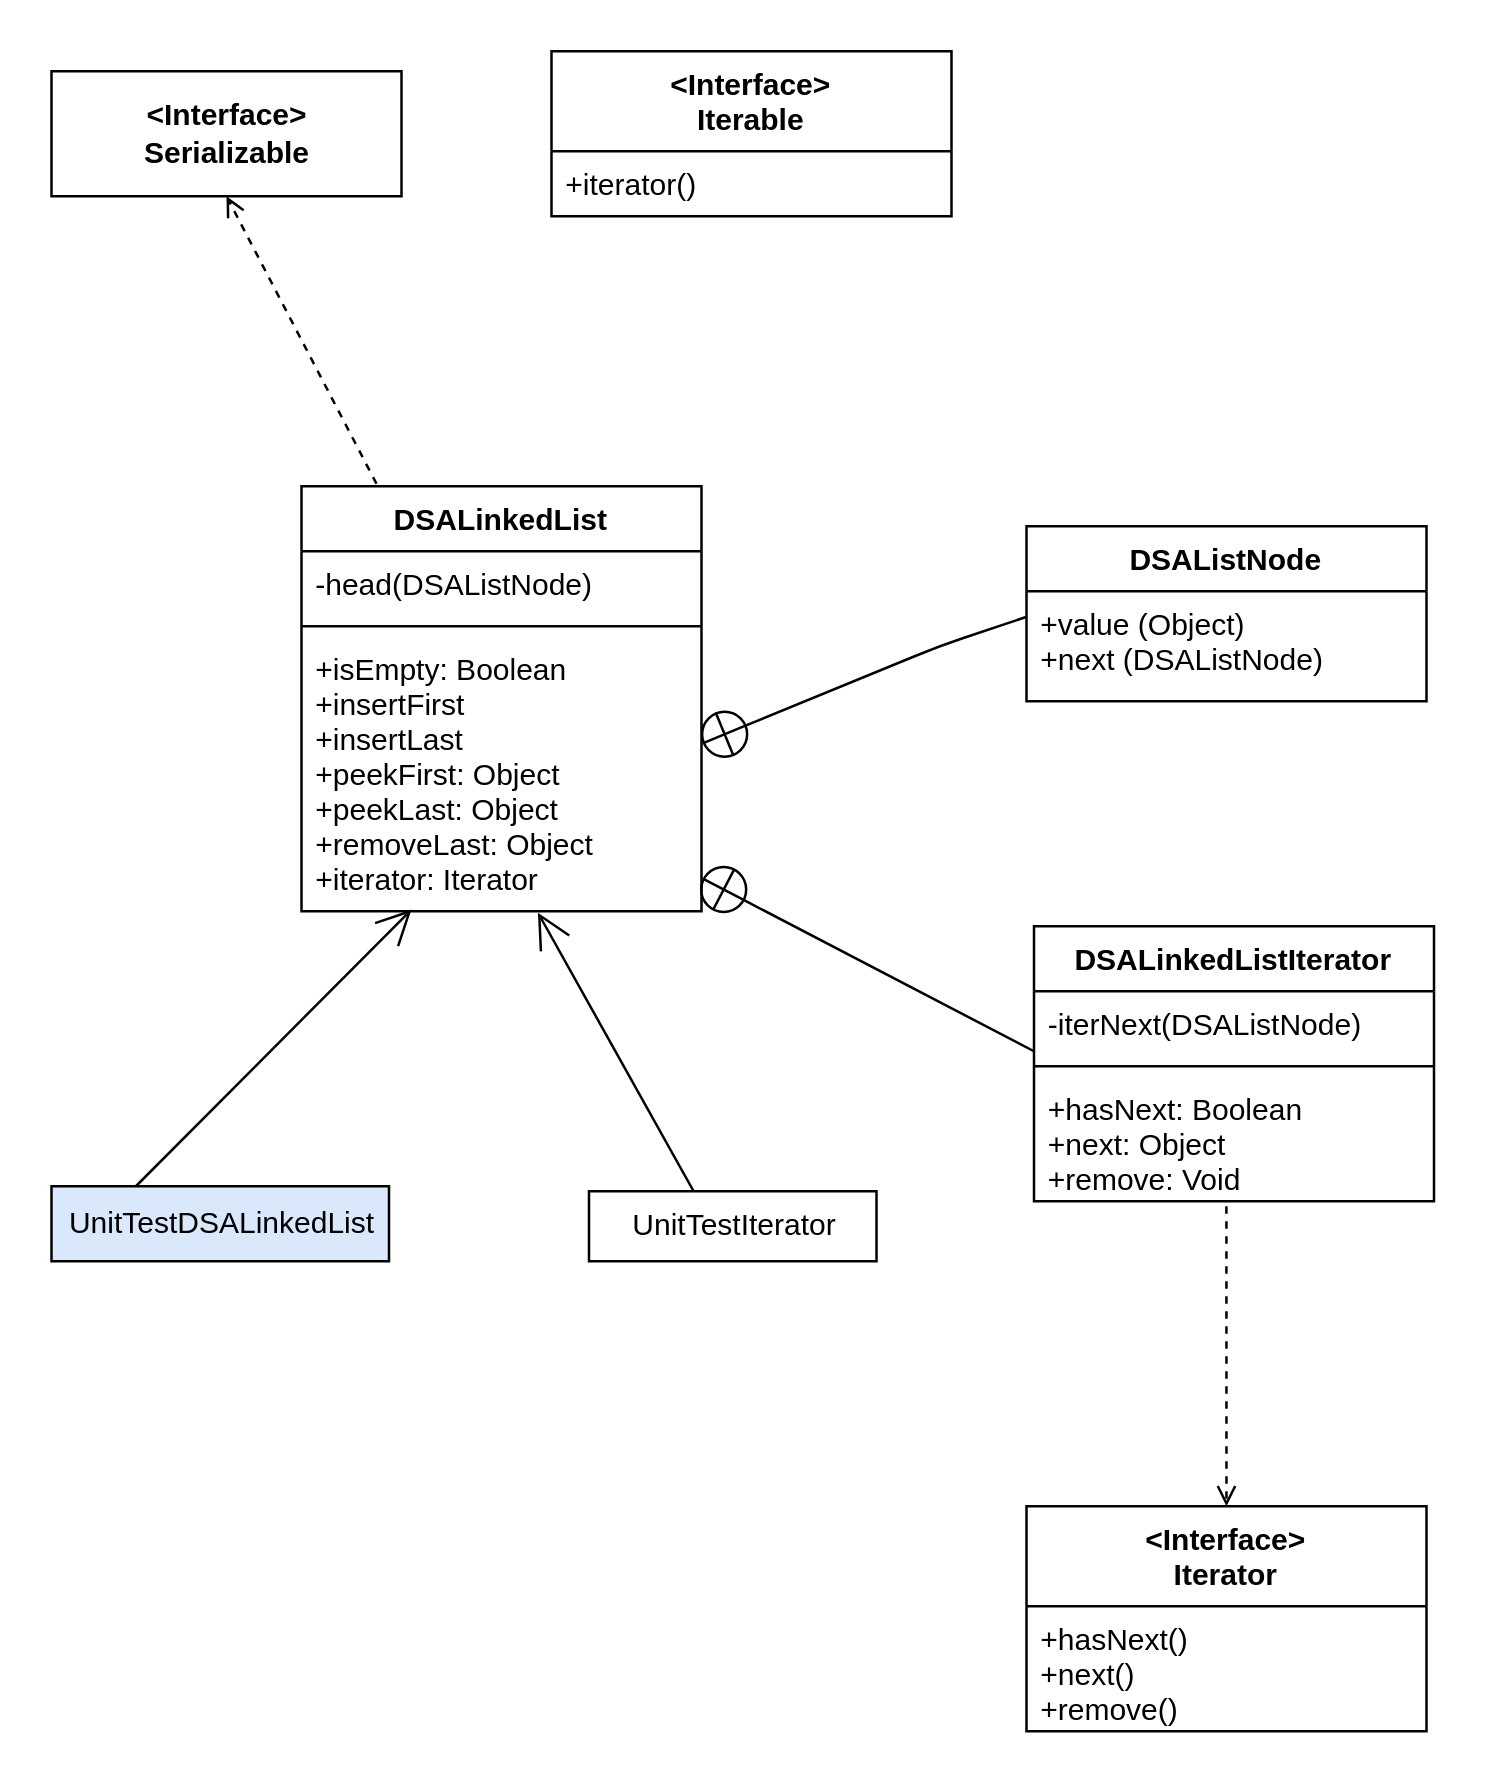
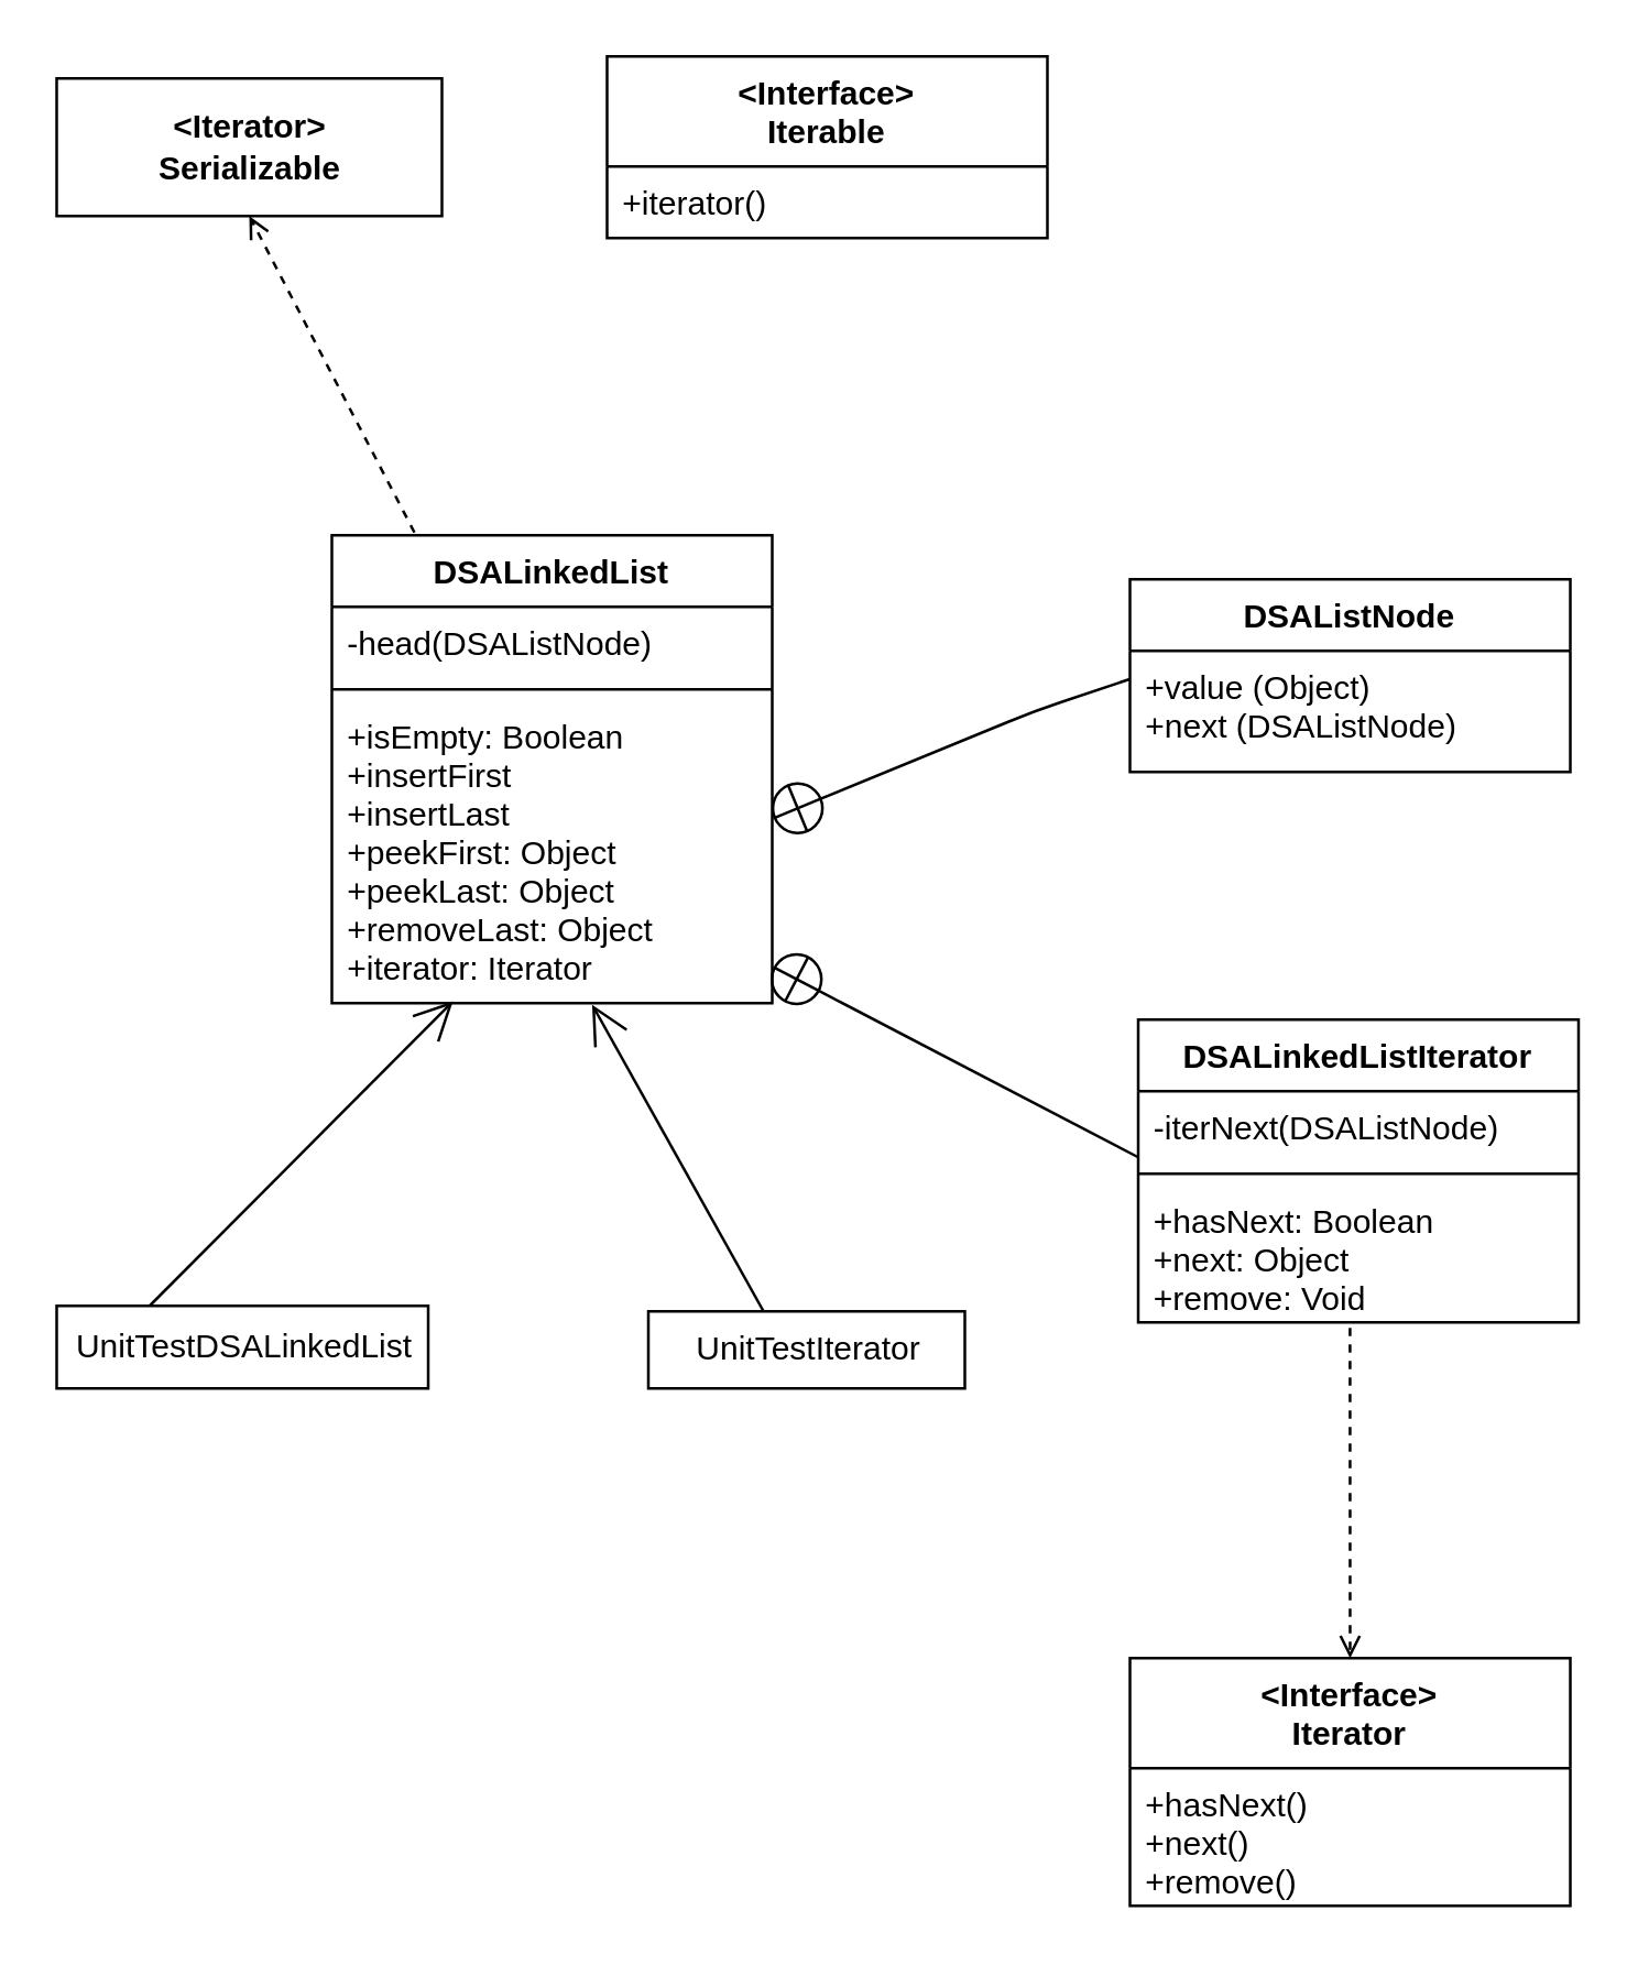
- <mxCell id="24" value="&lt;b&gt;&amp;lt;Interface&amp;gt;&lt;br&gt;Serializable&lt;/b&gt;" style="html=1;" parent="1" vertex="1"><mxGeometry x="20" y="28" width="140" height="50" as="geometry" /></mxCell>
+ <mxCell id="24" value="&lt;b&gt;&amp;lt;Iterator&amp;gt;&lt;br&gt;Serializable&lt;/b&gt;" style="html=1;" parent="1" vertex="1"><mxGeometry x="20" y="28" width="140" height="50" as="geometry" /></mxCell>
- <mxCell id="10" value="UnitTestDSALinkedList" style="html=1;fillColor=#dae8fc;" parent="1" vertex="1"><mxGeometry x="20" y="474" width="135" height="30" as="geometry" /></mxCell>
+ <mxCell id="10" value="UnitTestDSALinkedList" style="html=1;" parent="1" vertex="1"><mxGeometry x="20" y="474" width="135" height="30" as="geometry" /></mxCell>
